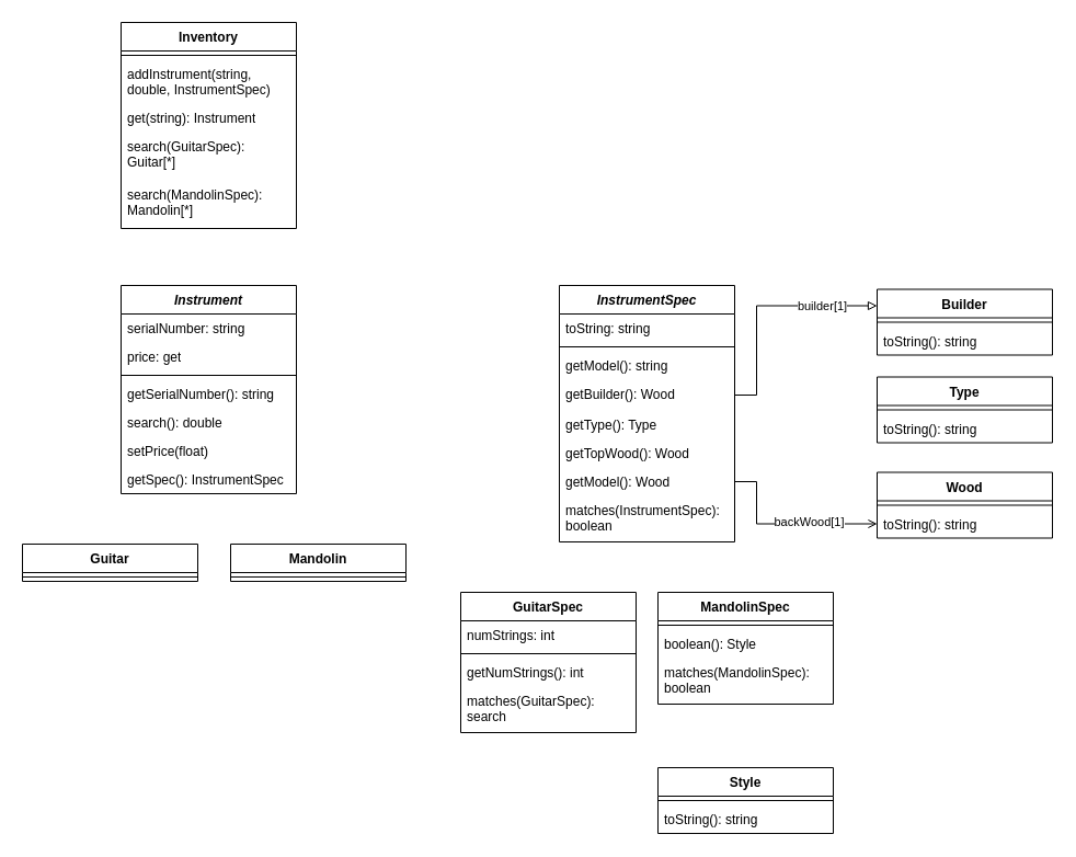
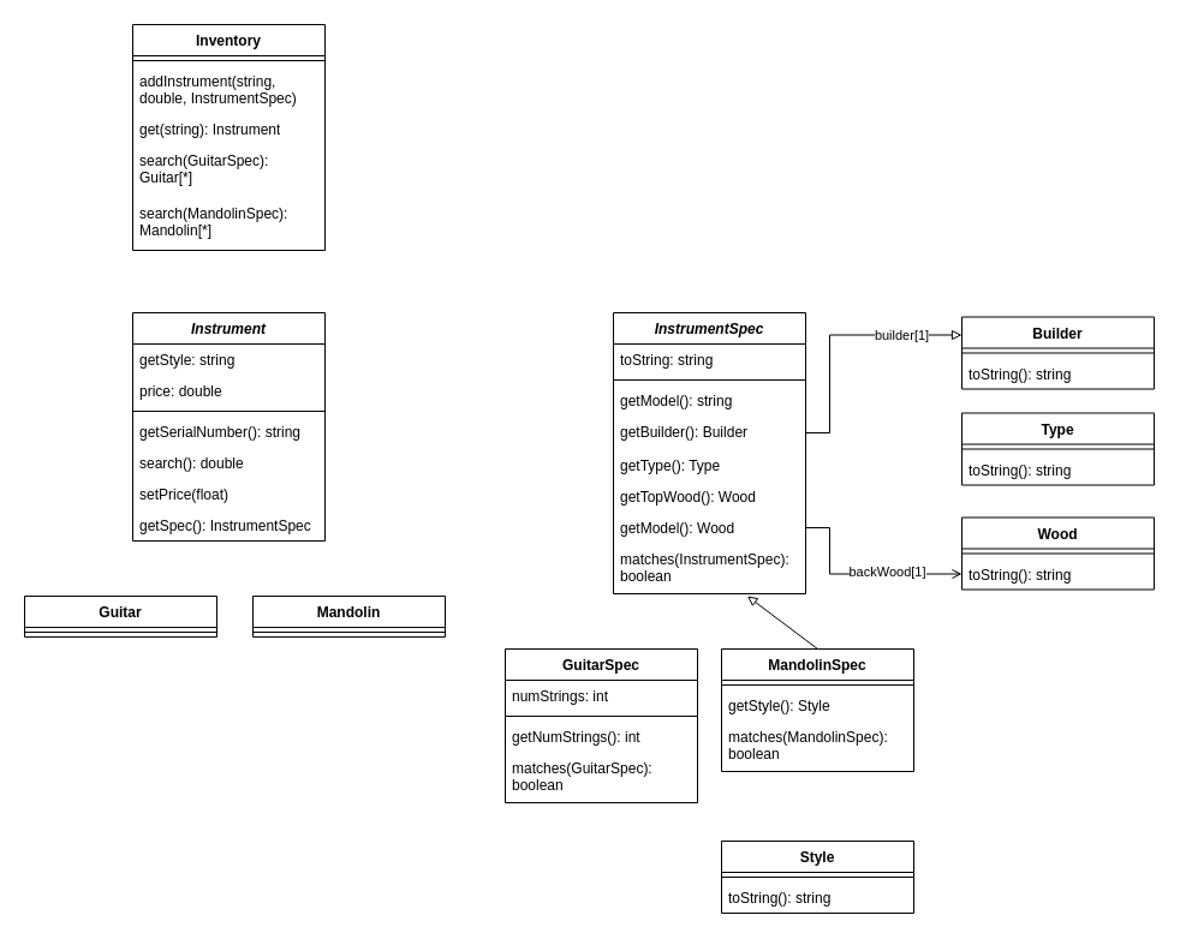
- <mxCell id="25" value="serialNumber: string" style="text;strokeColor=none;fillColor=none;align=left;verticalAlign=top;spacingLeft=4;spacingRight=4;overflow=hidden;rotatable=0;points=[[0,0.5],[1,0.5]];portConstraint=eastwest;whiteSpace=wrap;html=1;" vertex="1" parent="24"><mxGeometry y="26" width="160" height="26" as="geometry" /></mxCell>
+ <mxCell id="25" value="getStyle: string" style="text;strokeColor=none;fillColor=none;align=left;verticalAlign=top;spacingLeft=4;spacingRight=4;overflow=hidden;rotatable=0;points=[[0,0.5],[1,0.5]];portConstraint=eastwest;whiteSpace=wrap;html=1;" vertex="1" parent="24"><mxGeometry y="26" width="160" height="26" as="geometry" /></mxCell>
- <mxCell id="26" value="price: get" style="text;strokeColor=none;fillColor=none;align=left;verticalAlign=top;spacingLeft=4;spacingRight=4;overflow=hidden;rotatable=0;points=[[0,0.5],[1,0.5]];portConstraint=eastwest;whiteSpace=wrap;html=1;" vertex="1" parent="24"><mxGeometry y="52" width="160" height="26" as="geometry" /></mxCell>
+ <mxCell id="26" value="price: double" style="text;strokeColor=none;fillColor=none;align=left;verticalAlign=top;spacingLeft=4;spacingRight=4;overflow=hidden;rotatable=0;points=[[0,0.5],[1,0.5]];portConstraint=eastwest;whiteSpace=wrap;html=1;" vertex="1" parent="24"><mxGeometry y="52" width="160" height="26" as="geometry" /></mxCell>
- <mxCell id="45" value="getBuilder(): Wood" style="text;strokeColor=none;fillColor=none;align=left;verticalAlign=top;spacingLeft=4;spacingRight=4;overflow=hidden;rotatable=0;points=[[0,0.5],[1,0.5]];portConstraint=eastwest;whiteSpace=wrap;html=1;" vertex="1" parent="41"><mxGeometry y="86" width="160" height="28" as="geometry" /></mxCell>
+ <mxCell id="45" value="getBuilder(): Builder" style="text;strokeColor=none;fillColor=none;align=left;verticalAlign=top;spacingLeft=4;spacingRight=4;overflow=hidden;rotatable=0;points=[[0,0.5],[1,0.5]];portConstraint=eastwest;whiteSpace=wrap;html=1;" vertex="1" parent="41"><mxGeometry y="86" width="160" height="28" as="geometry" /></mxCell>
+ <mxCell id="54" value="" style="endArrow=block;html=1;rounded=0;exitX=0.5;exitY=0;exitDx=0;exitDy=0;entryX=0.697;entryY=1.048;entryDx=0;entryDy=0;entryPerimeter=0;endFill=0;" edge="1" parent="1" source="34" target="49"><mxGeometry width="50" height="50" relative="1" as="geometry"><mxPoint x="760" y="560" as="sourcePoint" /><mxPoint x="810" y="510" as="targetPoint" /></mxGeometry></mxCell>
- <mxCell id="36" value="boolean(): Style" style="text;strokeColor=none;fillColor=none;align=left;verticalAlign=top;spacingLeft=4;spacingRight=4;overflow=hidden;rotatable=0;points=[[0,0.5],[1,0.5]];portConstraint=eastwest;whiteSpace=wrap;html=1;" vertex="1" parent="34"><mxGeometry y="34" width="160" height="26" as="geometry" /></mxCell>
+ <mxCell id="36" value="getStyle(): Style" style="text;strokeColor=none;fillColor=none;align=left;verticalAlign=top;spacingLeft=4;spacingRight=4;overflow=hidden;rotatable=0;points=[[0,0.5],[1,0.5]];portConstraint=eastwest;whiteSpace=wrap;html=1;" vertex="1" parent="34"><mxGeometry y="34" width="160" height="26" as="geometry" /></mxCell>
- <mxCell id="14" value="matches(GuitarSpec): search" style="text;strokeColor=none;fillColor=none;align=left;verticalAlign=top;spacingLeft=4;spacingRight=4;overflow=hidden;rotatable=0;points=[[0,0.5],[1,0.5]];portConstraint=eastwest;whiteSpace=wrap;html=1;" vertex="1" parent="10"><mxGeometry y="86" width="160" height="42" as="geometry" /></mxCell>
+ <mxCell id="14" value="matches(GuitarSpec): boolean" style="text;strokeColor=none;fillColor=none;align=left;verticalAlign=top;spacingLeft=4;spacingRight=4;overflow=hidden;rotatable=0;points=[[0,0.5],[1,0.5]];portConstraint=eastwest;whiteSpace=wrap;html=1;" vertex="1" parent="10"><mxGeometry y="86" width="160" height="42" as="geometry" /></mxCell>
